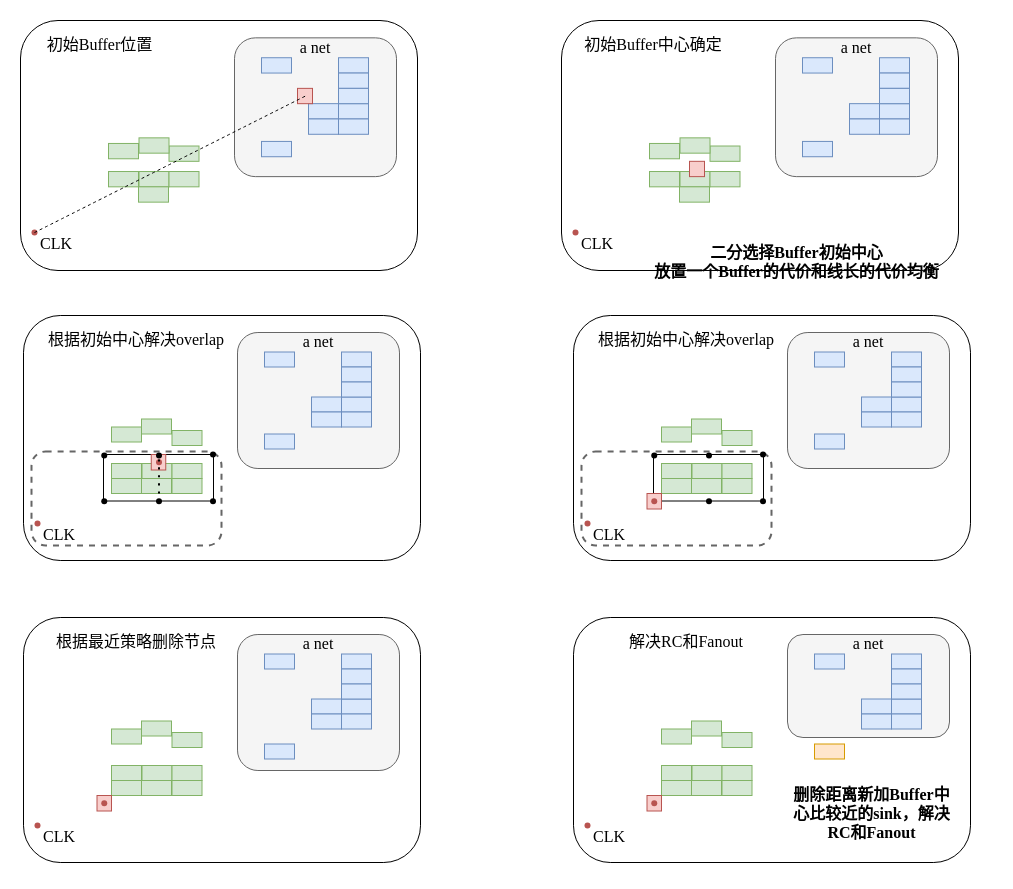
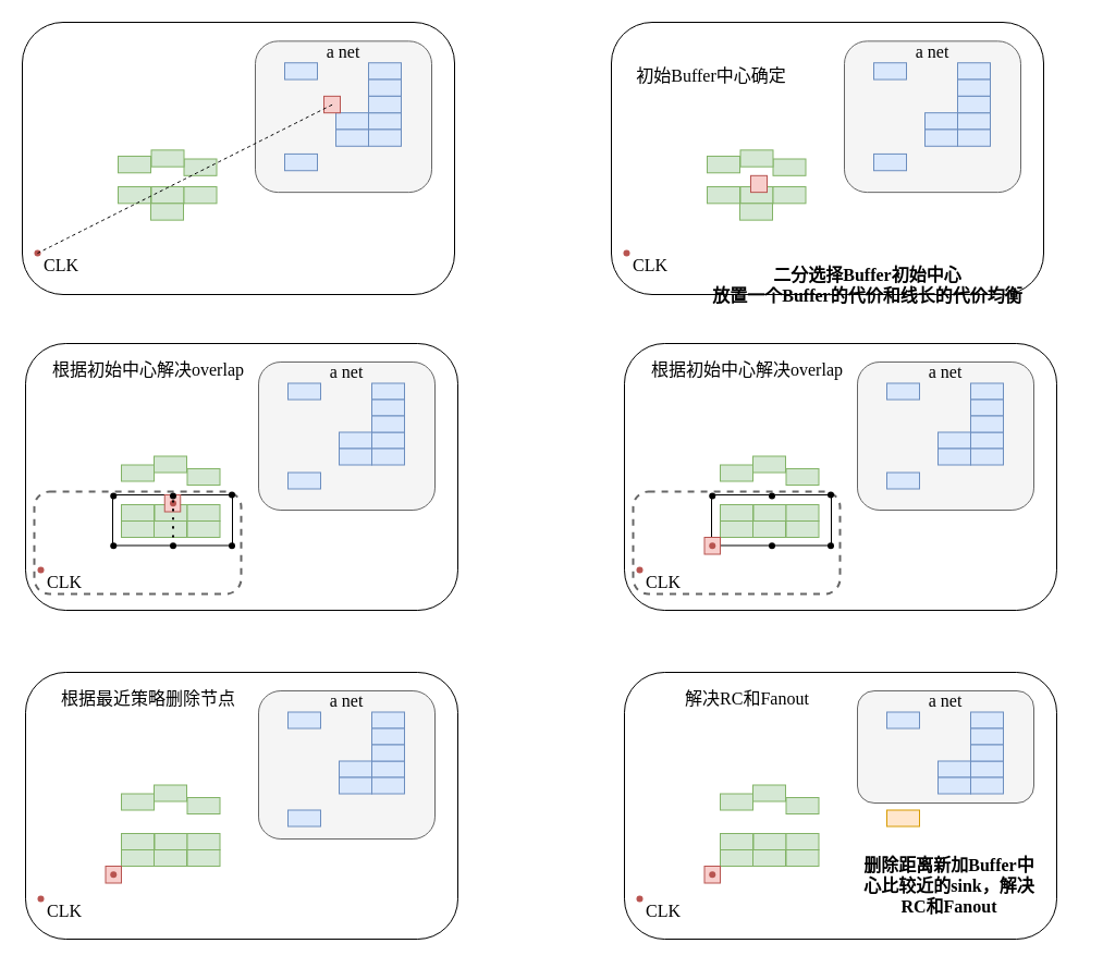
- <mxCell id="26" value="&lt;font face=&quot;宋体&quot;&gt;初始Buffer位置&lt;/font&gt;" style="text;html=1;align=center;verticalAlign=middle;whiteSpace=wrap;rounded=0;fontSize=16;" vertex="1" parent="2"><mxGeometry x="16" y="9.184" width="127" height="30.612" as="geometry" /></mxCell>
- <mxCell id="50" value="&lt;font face=&quot;宋体&quot;&gt;初始Buffer中心确定&lt;/font&gt;" style="text;html=1;align=center;verticalAlign=middle;whiteSpace=wrap;rounded=0;fontSize=16;" vertex="1" parent="27"><mxGeometry x="16" y="9.184" width="152" height="30.612" as="geometry" /></mxCell>
+ <mxCell id="50" value="&lt;font face=&quot;宋体&quot;&gt;初始Buffer中心确定&lt;/font&gt;" style="text;html=1;align=center;verticalAlign=middle;whiteSpace=wrap;rounded=0;fontSize=16;" vertex="1" parent="27"><mxGeometry x="16" y="34.184" width="152" height="30.612" as="geometry" /></mxCell>
